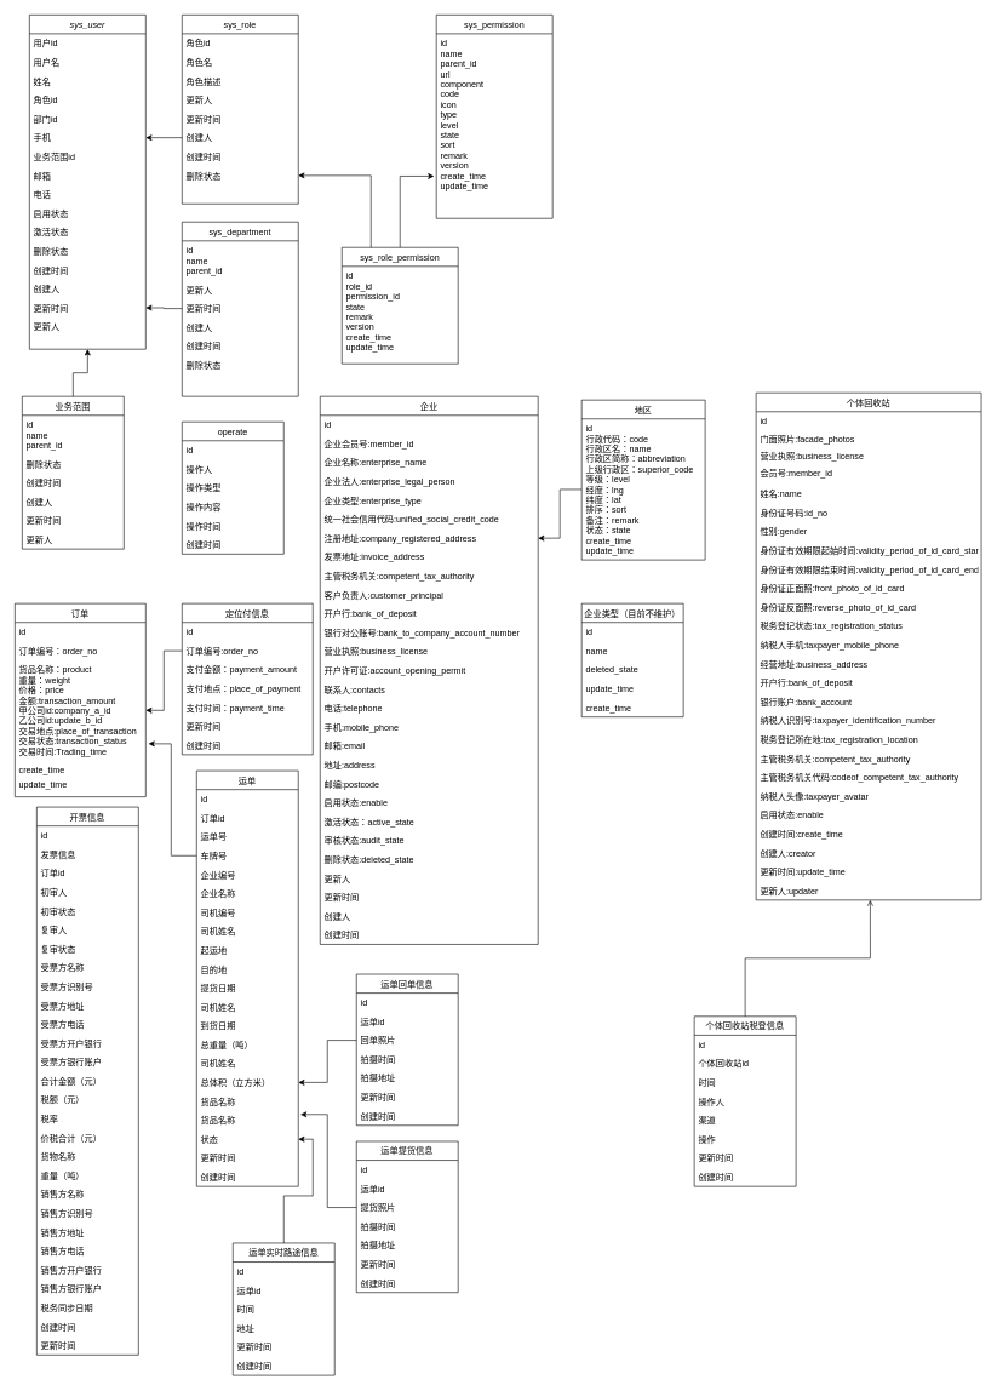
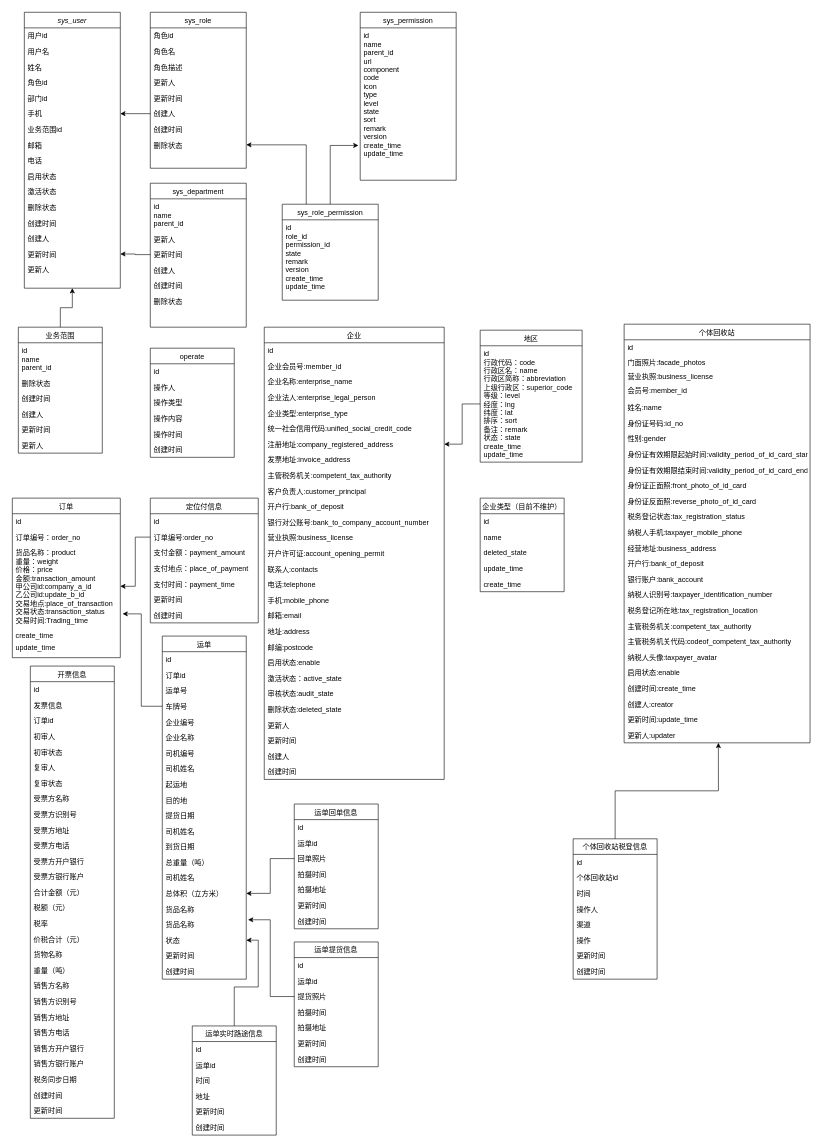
- <mxCell id="185" style="edgeStyle=orthogonalEdgeStyle;rounded=0;orthogonalLoop=1;jettySize=auto;html=1;exitX=0.5;exitY=0;exitDx=0;exitDy=0;entryX=0.507;entryY=1;entryDx=0;entryDy=0;entryPerimeter=0;endArrow=open;" parent="1" source="186" target="184" edge="1"><mxGeometry relative="1" as="geometry" /></mxCell>
+ <mxCell id="185" style="edgeStyle=orthogonalEdgeStyle;rounded=0;orthogonalLoop=1;jettySize=auto;html=1;exitX=0.5;exitY=0;exitDx=0;exitDy=0;entryX=0.507;entryY=1;entryDx=0;entryDy=0;entryPerimeter=0;" parent="1" source="186" target="184" edge="1"><mxGeometry relative="1" as="geometry" /></mxCell>
